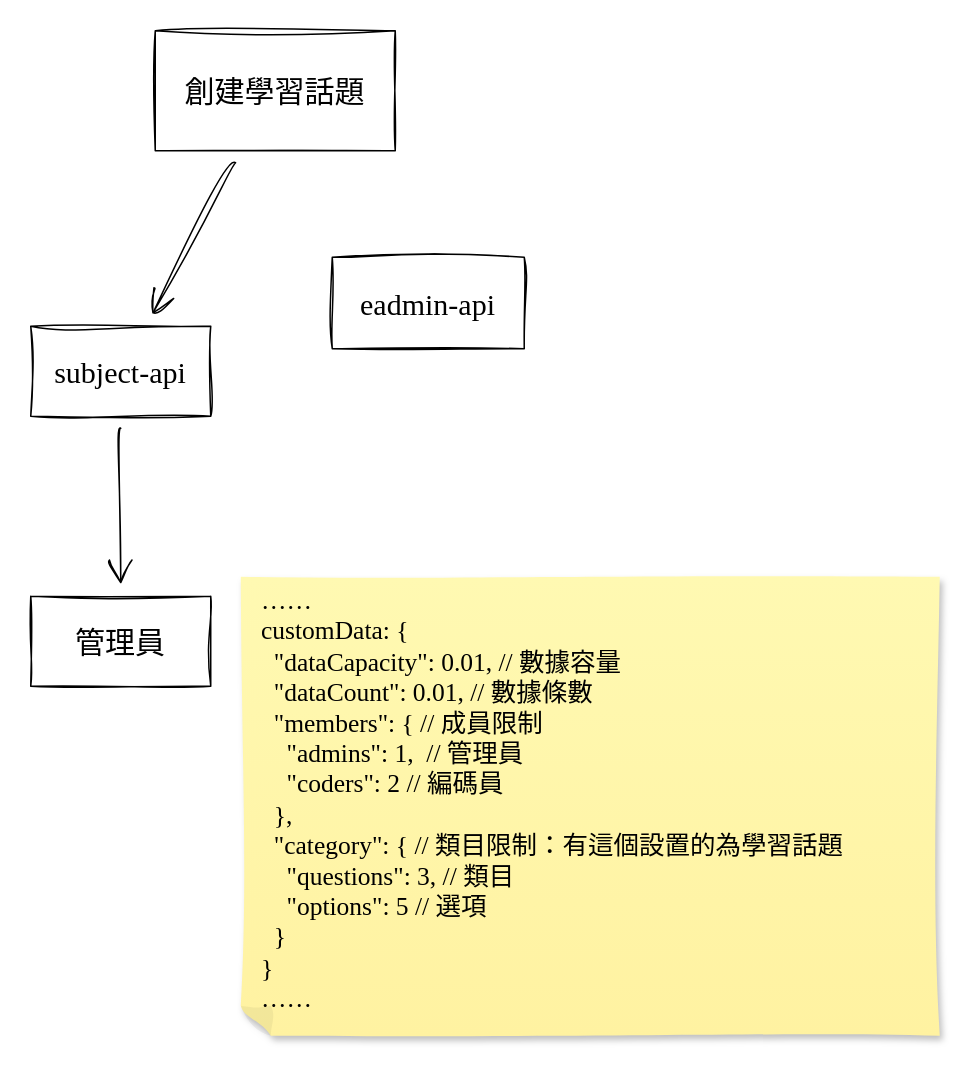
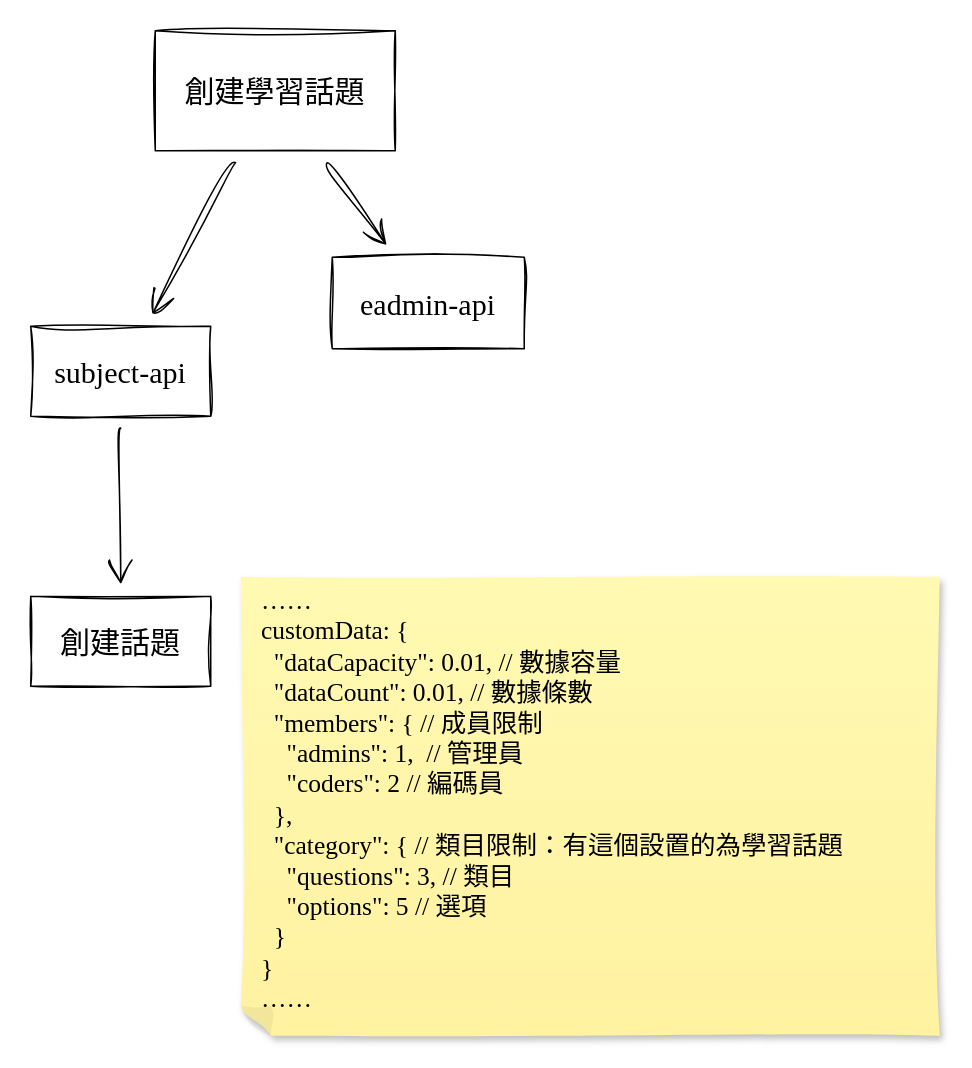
+ <mxCell id="3" value="" style="edgeStyle=none;curved=1;rounded=0;sketch=1;hachureGap=4;jiggle=2;curveFitting=1;orthogonalLoop=1;jettySize=auto;html=1;fontFamily=Architects Daughter;fontSource=https%3A%2F%2Ffonts.googleapis.com%2Fcss%3Ffamily%3DArchitects%2BDaughter;fontSize=16;endArrow=open;startSize=14;endSize=14;sourcePerimeterSpacing=8;targetPerimeterSpacing=8;" edge="1" parent="1" source="4" target="7"><mxGeometry relative="1" as="geometry" /></mxCell>
- <mxCell id="8" value="管理員" style="whiteSpace=wrap;html=1;fontSize=20;fontFamily=Architects Daughter;rounded=0;sketch=1;hachureGap=4;jiggle=2;curveFitting=1;fontSource=https%3A%2F%2Ffonts.googleapis.com%2Fcss%3Ffamily%3DArchitects%2BDaughter;" vertex="1" parent="1"><mxGeometry x="20" y="397" width="120" height="60" as="geometry" /></mxCell>
+ <mxCell id="8" value="創建話題" style="whiteSpace=wrap;html=1;fontSize=20;fontFamily=Architects Daughter;rounded=0;sketch=1;hachureGap=4;jiggle=2;curveFitting=1;fontSource=https%3A%2F%2Ffonts.googleapis.com%2Fcss%3Ffamily%3DArchitects%2BDaughter;" vertex="1" parent="1"><mxGeometry x="20" y="397" width="120" height="60" as="geometry" /></mxCell>
